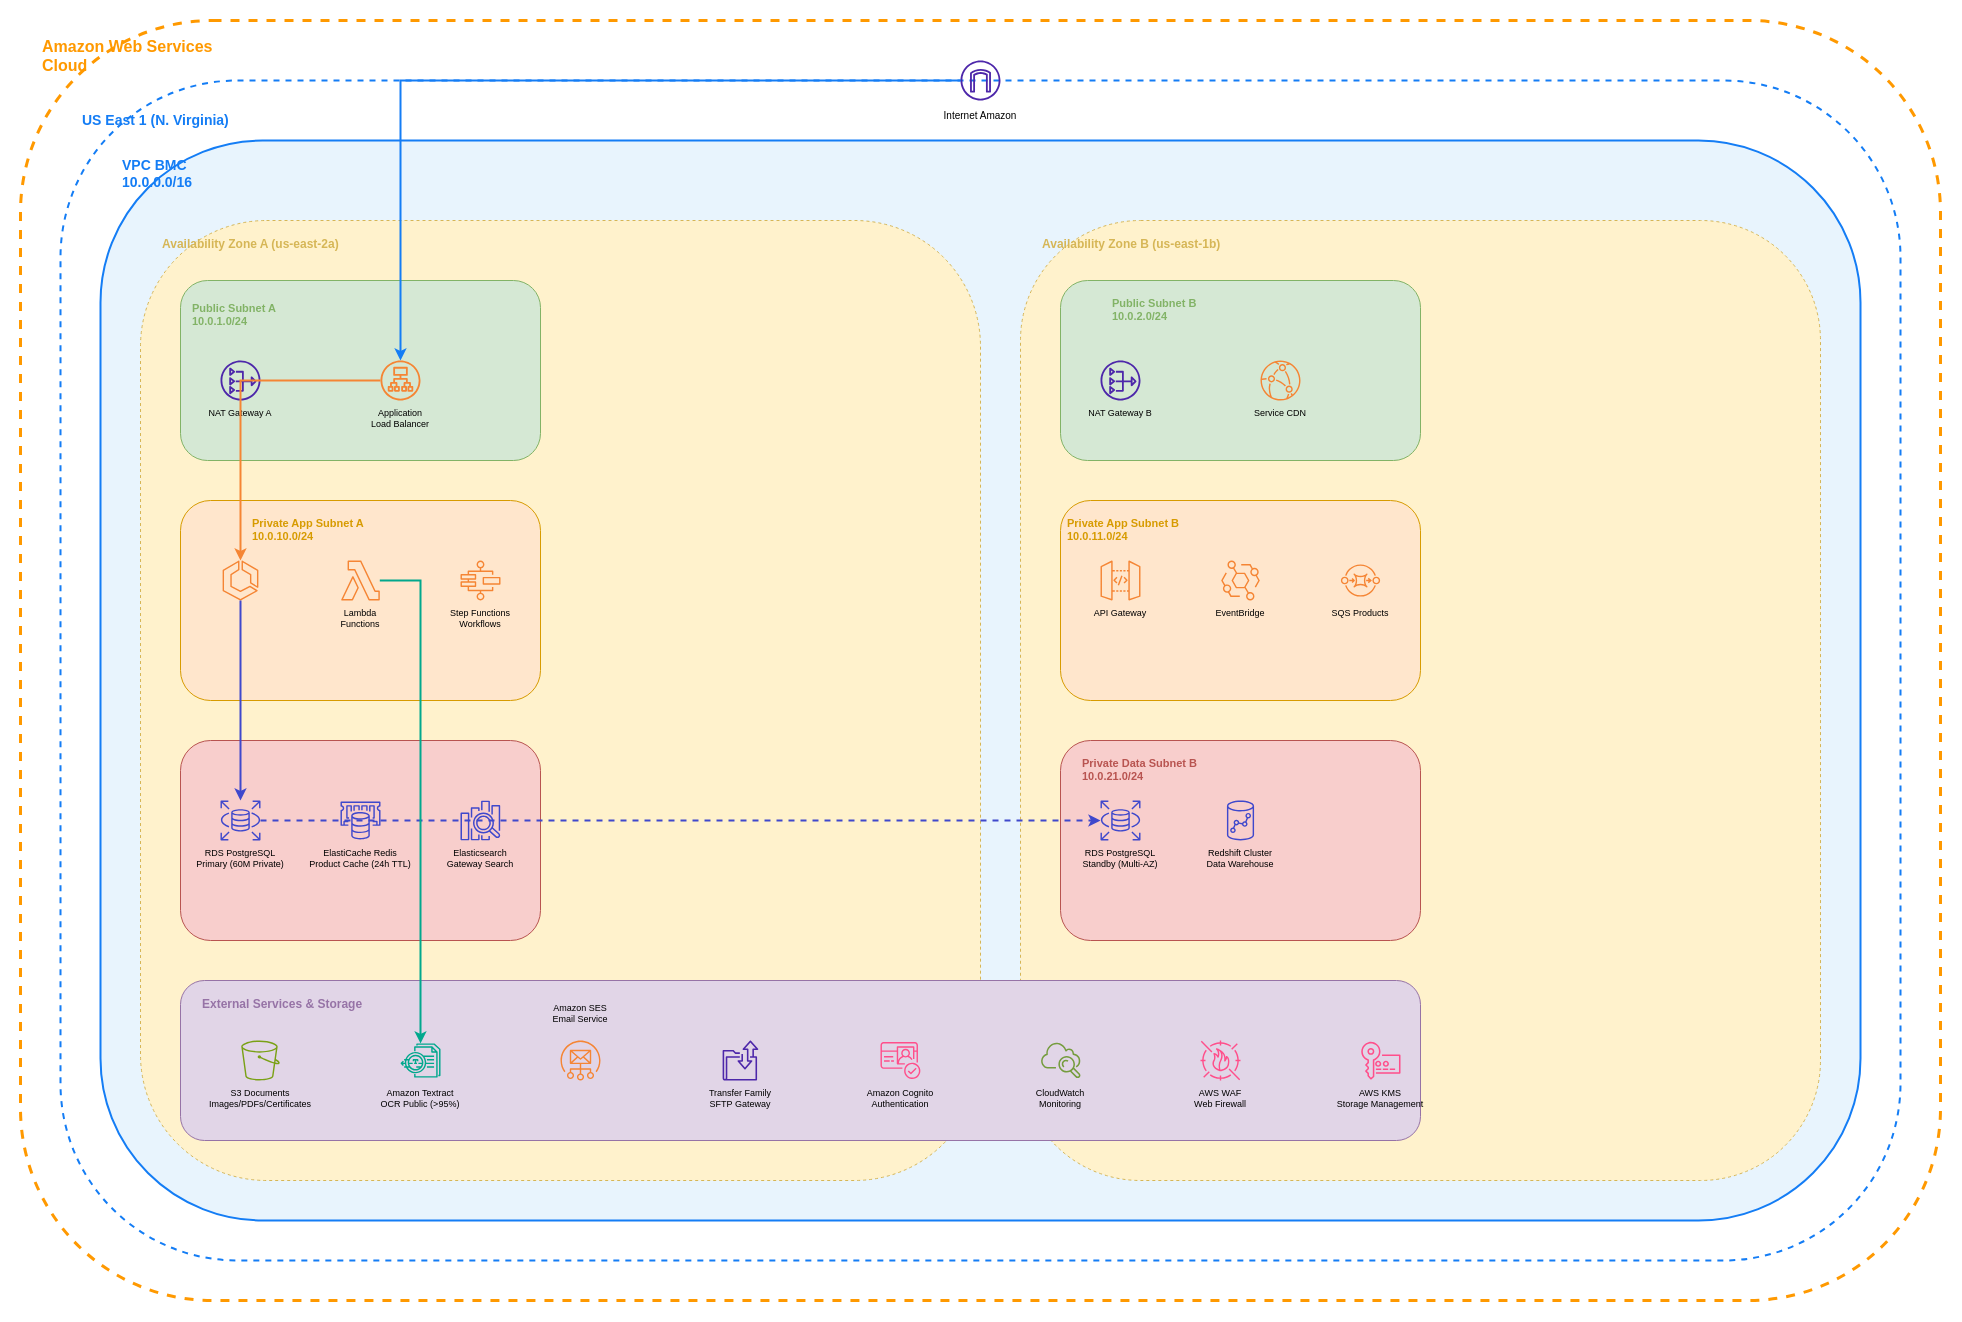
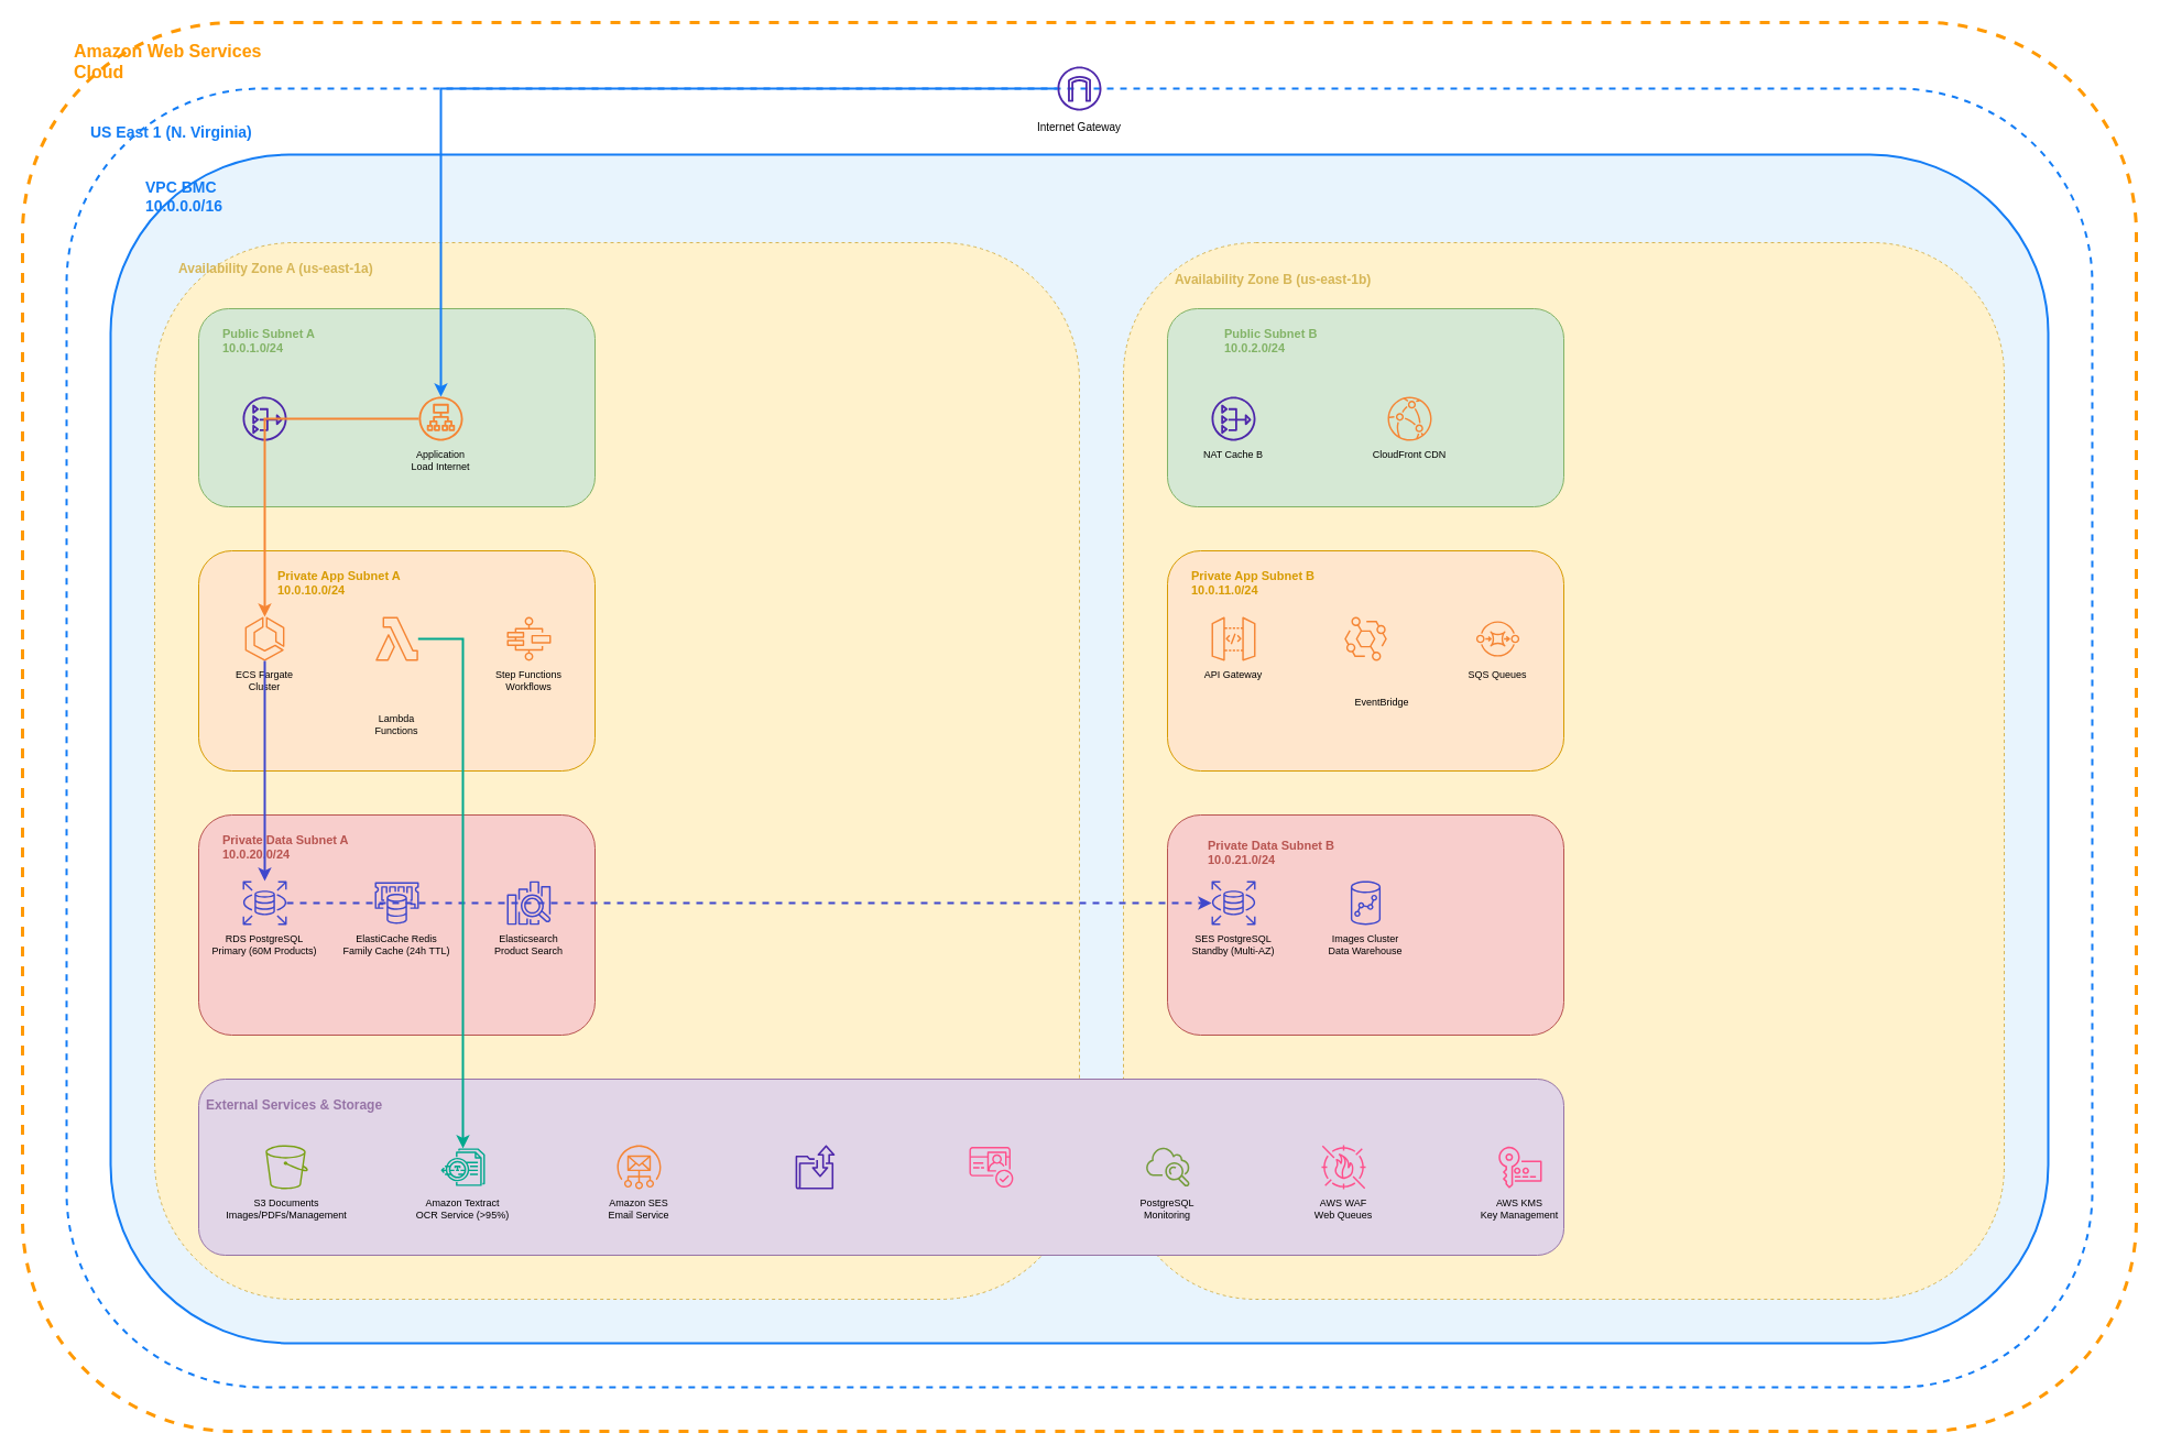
- <mxCell id="3" value="Amazon Web Services Cloud" style="text;html=1;strokeColor=none;fillColor=none;align=left;verticalAlign=top;whiteSpace=wrap;rounded=0;fontSize=16;fontStyle=1;fontColor=#FF9900;" vertex="1" parent="1"><mxGeometry x="40" y="30" width="200" height="30" as="geometry" /></mxCell>
+ <mxCell id="3" value="Amazon Web Services Cloud" style="text;html=1;strokeColor=none;fillColor=none;align=left;verticalAlign=top;whiteSpace=wrap;rounded=0;fontSize=16;fontStyle=1;fontColor=#FF9900;" vertex="1" parent="1"><mxGeometry x="65" y="30" width="200" height="30" as="geometry" /></mxCell>
- <mxCell id="9" value="Internet Amazon" style="text;html=1;strokeColor=none;fillColor=none;align=center;verticalAlign=middle;whiteSpace=wrap;rounded=0;fontSize=10;" vertex="1" parent="1"><mxGeometry x="920" y="105" width="120" height="20" as="geometry" /></mxCell>
+ <mxCell id="9" value="Internet Gateway" style="text;html=1;strokeColor=none;fillColor=none;align=center;verticalAlign=middle;whiteSpace=wrap;rounded=0;fontSize=10;" vertex="1" parent="1"><mxGeometry x="920" y="105" width="120" height="20" as="geometry" /></mxCell>
- <mxCell id="7" value="VPC BMC&#10;10.0.0.0/16" style="text;html=1;strokeColor=none;fillColor=none;align=left;verticalAlign=top;whiteSpace=wrap;rounded=0;fontSize=14;fontStyle=1;fontColor=#147DF5;" vertex="1" parent="1"><mxGeometry x="120" y="150" width="120" height="40" as="geometry" /></mxCell>
+ <mxCell id="7" value="VPC BMC&#10;10.0.0.0/16" style="text;html=1;strokeColor=none;fillColor=none;align=left;verticalAlign=top;whiteSpace=wrap;rounded=0;fontSize=14;fontStyle=1;fontColor=#147DF5;" vertex="1" parent="1"><mxGeometry x="130" y="155" width="120" height="40" as="geometry" /></mxCell>
- <mxCell id="13" value="Availability Zone B (us-east-1b)" style="text;html=1;strokeColor=none;fillColor=none;align=left;verticalAlign=top;whiteSpace=wrap;rounded=0;fontSize=12;fontStyle=1;fontColor=#D6B656;" vertex="1" parent="1"><mxGeometry x="1040" y="230" width="200" height="25" as="geometry" /></mxCell>
+ <mxCell id="13" value="Availability Zone B (us-east-1b)" style="text;html=1;strokeColor=none;fillColor=none;align=left;verticalAlign=top;whiteSpace=wrap;rounded=0;fontSize=12;fontStyle=1;fontColor=#D6B656;" vertex="1" parent="1"><mxGeometry x="1065" y="240" width="200" height="25" as="geometry" /></mxCell>
- <mxCell id="11" value="Availability Zone A (us-east-2a)" style="text;html=1;strokeColor=none;fillColor=none;align=left;verticalAlign=top;whiteSpace=wrap;rounded=0;fontSize=12;fontStyle=1;fontColor=#D6B656;" vertex="1" parent="1"><mxGeometry x="160" y="230" width="200" height="25" as="geometry" /></mxCell>
+ <mxCell id="11" value="Availability Zone A (us-east-1a)" style="text;html=1;strokeColor=none;fillColor=none;align=left;verticalAlign=top;whiteSpace=wrap;rounded=0;fontSize=12;fontStyle=1;fontColor=#D6B656;" vertex="1" parent="1"><mxGeometry x="160" y="230" width="200" height="25" as="geometry" /></mxCell>
- <mxCell id="15" value="Public Subnet A&#10;10.0.1.0/24" style="text;html=1;strokeColor=none;fillColor=none;align=left;verticalAlign=top;whiteSpace=wrap;rounded=0;fontSize=11;fontStyle=1;fontColor=#82B366;" vertex="1" parent="1"><mxGeometry x="190" y="295" width="120" height="35" as="geometry" /></mxCell>
+ <mxCell id="15" value="Public Subnet A&#10;10.0.1.0/24" style="text;html=1;strokeColor=none;fillColor=none;align=left;verticalAlign=top;whiteSpace=wrap;rounded=0;fontSize=11;fontStyle=1;fontColor=#82B366;" vertex="1" parent="1"><mxGeometry x="200" y="290" width="120" height="35" as="geometry" /></mxCell>
- <mxCell id="19" value="NAT Gateway A" style="text;html=1;strokeColor=none;fillColor=none;align=center;verticalAlign=middle;whiteSpace=wrap;rounded=0;fontSize=9;" vertex="1" parent="1"><mxGeometry x="180" y="405" width="120" height="15" as="geometry" /></mxCell>
- <mxCell id="21" value="NAT Gateway B" style="text;html=1;strokeColor=none;fillColor=none;align=center;verticalAlign=middle;whiteSpace=wrap;rounded=0;fontSize=9;" vertex="1" parent="1"><mxGeometry x="1060" y="405" width="120" height="15" as="geometry" /></mxCell>
+ <mxCell id="21" value="NAT Cache B" style="text;html=1;strokeColor=none;fillColor=none;align=center;verticalAlign=middle;whiteSpace=wrap;rounded=0;fontSize=9;" vertex="1" parent="1"><mxGeometry x="1060" y="405" width="120" height="15" as="geometry" /></mxCell>
- <mxCell id="25" value="Service CDN" style="text;html=1;strokeColor=none;fillColor=none;align=center;verticalAlign=middle;whiteSpace=wrap;rounded=0;fontSize=9;" vertex="1" parent="1"><mxGeometry x="1220" y="405" width="120" height="15" as="geometry" /></mxCell>
+ <mxCell id="25" value="CloudFront CDN" style="text;html=1;strokeColor=none;fillColor=none;align=center;verticalAlign=middle;whiteSpace=wrap;rounded=0;fontSize=9;" vertex="1" parent="1"><mxGeometry x="1220" y="405" width="120" height="15" as="geometry" /></mxCell>
- <mxCell id="23" value="Application&#10;Load Balancer" style="text;html=1;strokeColor=none;fillColor=none;align=center;verticalAlign=middle;whiteSpace=wrap;rounded=0;fontSize=9;" vertex="1" parent="1"><mxGeometry x="340" y="405" width="120" height="25" as="geometry" /></mxCell>
+ <mxCell id="23" value="Application&#10;Load Internet" style="text;html=1;strokeColor=none;fillColor=none;align=center;verticalAlign=middle;whiteSpace=wrap;rounded=0;fontSize=9;" vertex="1" parent="1"><mxGeometry x="340" y="405" width="120" height="25" as="geometry" /></mxCell>
- <mxCell id="29" value="Private App Subnet B&#10;10.0.11.0/24" style="text;html=1;strokeColor=none;fillColor=none;align=left;verticalAlign=top;whiteSpace=wrap;rounded=0;fontSize=11;fontStyle=1;fontColor=#D79B00;" vertex="1" parent="1"><mxGeometry x="1065" y="510" width="140" height="35" as="geometry" /></mxCell>
+ <mxCell id="29" value="Private App Subnet B&#10;10.0.11.0/24" style="text;html=1;strokeColor=none;fillColor=none;align=left;verticalAlign=top;whiteSpace=wrap;rounded=0;fontSize=11;fontStyle=1;fontColor=#D79B00;" vertex="1" parent="1"><mxGeometry x="1080" y="510" width="140" height="35" as="geometry" /></mxCell>
- <mxCell id="39" value="EventBridge" style="text;html=1;strokeColor=none;fillColor=none;align=center;verticalAlign=middle;whiteSpace=wrap;rounded=0;fontSize=9;" vertex="1" parent="1"><mxGeometry x="1180" y="605" width="120" height="15" as="geometry" /></mxCell>
+ <mxCell id="39" value="EventBridge" style="text;html=1;strokeColor=none;fillColor=none;align=center;verticalAlign=middle;whiteSpace=wrap;rounded=0;fontSize=9;" vertex="1" parent="1"><mxGeometry x="1195" y="630" width="120" height="15" as="geometry" /></mxCell>
- <mxCell id="41" value="SQS Products" style="text;html=1;strokeColor=none;fillColor=none;align=center;verticalAlign=middle;whiteSpace=wrap;rounded=0;fontSize=9;" vertex="1" parent="1"><mxGeometry x="1300" y="605" width="120" height="15" as="geometry" /></mxCell>
+ <mxCell id="41" value="SQS Queues" style="text;html=1;strokeColor=none;fillColor=none;align=center;verticalAlign=middle;whiteSpace=wrap;rounded=0;fontSize=9;" vertex="1" parent="1"><mxGeometry x="1300" y="605" width="120" height="15" as="geometry" /></mxCell>
+ <mxCell id="31" value="ECS Fargate&#10;Cluster" style="text;html=1;strokeColor=none;fillColor=none;align=center;verticalAlign=middle;whiteSpace=wrap;rounded=0;fontSize=9;" vertex="1" parent="1"><mxGeometry x="180" y="605" width="120" height="25" as="geometry" /></mxCell>
- <mxCell id="33" value="Lambda&#10;Functions" style="text;html=1;strokeColor=none;fillColor=none;align=center;verticalAlign=middle;whiteSpace=wrap;rounded=0;fontSize=9;" vertex="1" parent="1"><mxGeometry x="300" y="605" width="120" height="25" as="geometry" /></mxCell>
+ <mxCell id="33" value="Lambda&#10;Functions" style="text;html=1;strokeColor=none;fillColor=none;align=center;verticalAlign=middle;whiteSpace=wrap;rounded=0;fontSize=9;" vertex="1" parent="1"><mxGeometry x="300" y="645" width="120" height="25" as="geometry" /></mxCell>
+ <mxCell id="43" value="Private Data Subnet A&#10;10.0.20.0/24" style="text;html=1;strokeColor=none;fillColor=none;align=left;verticalAlign=top;whiteSpace=wrap;rounded=0;fontSize=11;fontStyle=1;fontColor=#B85450;" vertex="1" parent="1"><mxGeometry x="200" y="750" width="140" height="35" as="geometry" /></mxCell>
- <mxCell id="45" value="Private Data Subnet B&#10;10.0.21.0/24" style="text;html=1;strokeColor=none;fillColor=none;align=left;verticalAlign=top;whiteSpace=wrap;rounded=0;fontSize=11;fontStyle=1;fontColor=#B85450;" vertex="1" parent="1"><mxGeometry x="1080" y="750" width="140" height="35" as="geometry" /></mxCell>
+ <mxCell id="45" value="Private Data Subnet B&#10;10.0.21.0/24" style="text;html=1;strokeColor=none;fillColor=none;align=left;verticalAlign=top;whiteSpace=wrap;rounded=0;fontSize=11;fontStyle=1;fontColor=#B85450;" vertex="1" parent="1"><mxGeometry x="1095" y="755" width="140" height="35" as="geometry" /></mxCell>
- <mxCell id="47" value="RDS PostgreSQL&#10;Primary (60M Private)" style="text;html=1;strokeColor=none;fillColor=none;align=center;verticalAlign=middle;whiteSpace=wrap;rounded=0;fontSize=9;" vertex="1" parent="1"><mxGeometry x="160" y="845" width="160" height="25" as="geometry" /></mxCell>
+ <mxCell id="47" value="RDS PostgreSQL&#10;Primary (60M Products)" style="text;html=1;strokeColor=none;fillColor=none;align=center;verticalAlign=middle;whiteSpace=wrap;rounded=0;fontSize=9;" vertex="1" parent="1"><mxGeometry x="160" y="845" width="160" height="25" as="geometry" /></mxCell>
- <mxCell id="51" value="ElastiCache Redis&#10;Product Cache (24h TTL)" style="text;html=1;strokeColor=none;fillColor=none;align=center;verticalAlign=middle;whiteSpace=wrap;rounded=0;fontSize=9;" vertex="1" parent="1"><mxGeometry x="280" y="845" width="160" height="25" as="geometry" /></mxCell>
+ <mxCell id="51" value="ElastiCache Redis&#10;Family Cache (24h TTL)" style="text;html=1;strokeColor=none;fillColor=none;align=center;verticalAlign=middle;whiteSpace=wrap;rounded=0;fontSize=9;" vertex="1" parent="1"><mxGeometry x="280" y="845" width="160" height="25" as="geometry" /></mxCell>
- <mxCell id="55" value="Elasticsearch&#10;Gateway Search" style="text;html=1;strokeColor=none;fillColor=none;align=center;verticalAlign=middle;whiteSpace=wrap;rounded=0;fontSize=9;" vertex="1" parent="1"><mxGeometry x="400" y="845" width="160" height="25" as="geometry" /></mxCell>
+ <mxCell id="55" value="Elasticsearch&#10;Product Search" style="text;html=1;strokeColor=none;fillColor=none;align=center;verticalAlign=middle;whiteSpace=wrap;rounded=0;fontSize=9;" vertex="1" parent="1"><mxGeometry x="400" y="845" width="160" height="25" as="geometry" /></mxCell>
- <mxCell id="49" value="RDS PostgreSQL&#10;Standby (Multi-AZ)" style="text;html=1;strokeColor=none;fillColor=none;align=center;verticalAlign=middle;whiteSpace=wrap;rounded=0;fontSize=9;" vertex="1" parent="1"><mxGeometry x="1040" y="845" width="160" height="25" as="geometry" /></mxCell>
+ <mxCell id="49" value="SES PostgreSQL&#10;Standby (Multi-AZ)" style="text;html=1;strokeColor=none;fillColor=none;align=center;verticalAlign=middle;whiteSpace=wrap;rounded=0;fontSize=9;" vertex="1" parent="1"><mxGeometry x="1040" y="845" width="160" height="25" as="geometry" /></mxCell>
- <mxCell id="53" value="Redshift Cluster&#10;Data Warehouse" style="text;html=1;strokeColor=none;fillColor=none;align=center;verticalAlign=middle;whiteSpace=wrap;rounded=0;fontSize=9;" vertex="1" parent="1"><mxGeometry x="1160" y="845" width="160" height="25" as="geometry" /></mxCell>
+ <mxCell id="53" value="Images Cluster&#10;Data Warehouse" style="text;html=1;strokeColor=none;fillColor=none;align=center;verticalAlign=middle;whiteSpace=wrap;rounded=0;fontSize=9;" vertex="1" parent="1"><mxGeometry x="1160" y="845" width="160" height="25" as="geometry" /></mxCell>
- <mxCell id="57" value="External Services &amp; Storage" style="text;html=1;strokeColor=none;fillColor=none;align=left;verticalAlign=top;whiteSpace=wrap;rounded=0;fontSize=12;fontStyle=1;fontColor=#9673A6;" vertex="1" parent="1"><mxGeometry x="200" y="990" width="180" height="25" as="geometry" /></mxCell>
+ <mxCell id="57" value="External Services &amp; Storage" style="text;html=1;strokeColor=none;fillColor=none;align=left;verticalAlign=top;whiteSpace=wrap;rounded=0;fontSize=12;fontStyle=1;fontColor=#9673A6;" vertex="1" parent="1"><mxGeometry x="185" y="990" width="180" height="25" as="geometry" /></mxCell>
- <mxCell id="63" value="Amazon SES&#10;Email Service" style="text;html=1;strokeColor=none;fillColor=none;align=center;verticalAlign=middle;whiteSpace=wrap;rounded=0;fontSize=9;" vertex="1" parent="1"><mxGeometry x="500" y="1000" width="160" height="25" as="geometry" /></mxCell>
+ <mxCell id="63" value="Amazon SES&#10;Email Service" style="text;html=1;strokeColor=none;fillColor=none;align=center;verticalAlign=middle;whiteSpace=wrap;rounded=0;fontSize=9;" vertex="1" parent="1"><mxGeometry x="500" y="1085" width="160" height="25" as="geometry" /></mxCell>
- <mxCell id="65" value="Transfer Family&#10;SFTP Gateway" style="text;html=1;strokeColor=none;fillColor=none;align=center;verticalAlign=middle;whiteSpace=wrap;rounded=0;fontSize=9;" vertex="1" parent="1"><mxGeometry x="660" y="1085" width="160" height="25" as="geometry" /></mxCell>
- <mxCell id="67" value="Amazon Cognito&#10;Authentication" style="text;html=1;strokeColor=none;fillColor=none;align=center;verticalAlign=middle;whiteSpace=wrap;rounded=0;fontSize=9;" vertex="1" parent="1"><mxGeometry x="820" y="1085" width="160" height="25" as="geometry" /></mxCell>
- <mxCell id="59" value="S3 Documents&#10;Images/PDFs/Certificates" style="text;html=1;strokeColor=none;fillColor=none;align=center;verticalAlign=middle;whiteSpace=wrap;rounded=0;fontSize=9;" vertex="1" parent="1"><mxGeometry x="180" y="1085" width="160" height="25" as="geometry" /></mxCell>
+ <mxCell id="59" value="S3 Documents&#10;Images/PDFs/Management" style="text;html=1;strokeColor=none;fillColor=none;align=center;verticalAlign=middle;whiteSpace=wrap;rounded=0;fontSize=9;" vertex="1" parent="1"><mxGeometry x="180" y="1085" width="160" height="25" as="geometry" /></mxCell>
- <mxCell id="61" value="Amazon Textract&#10;OCR Public (&gt;95%)" style="text;html=1;strokeColor=none;fillColor=none;align=center;verticalAlign=middle;whiteSpace=wrap;rounded=0;fontSize=9;" vertex="1" parent="1"><mxGeometry x="340" y="1085" width="160" height="25" as="geometry" /></mxCell>
+ <mxCell id="61" value="Amazon Textract&#10;OCR Service (&gt;95%)" style="text;html=1;strokeColor=none;fillColor=none;align=center;verticalAlign=middle;whiteSpace=wrap;rounded=0;fontSize=9;" vertex="1" parent="1"><mxGeometry x="340" y="1085" width="160" height="25" as="geometry" /></mxCell>
- <mxCell id="69" value="CloudWatch&#10;Monitoring" style="text;html=1;strokeColor=none;fillColor=none;align=center;verticalAlign=middle;whiteSpace=wrap;rounded=0;fontSize=9;" vertex="1" parent="1"><mxGeometry x="980" y="1085" width="160" height="25" as="geometry" /></mxCell>
+ <mxCell id="69" value="PostgreSQL&#10;Monitoring" style="text;html=1;strokeColor=none;fillColor=none;align=center;verticalAlign=middle;whiteSpace=wrap;rounded=0;fontSize=9;" vertex="1" parent="1"><mxGeometry x="980" y="1085" width="160" height="25" as="geometry" /></mxCell>
- <mxCell id="71" value="AWS WAF&#10;Web Firewall" style="text;html=1;strokeColor=none;fillColor=none;align=center;verticalAlign=middle;whiteSpace=wrap;rounded=0;fontSize=9;" vertex="1" parent="1"><mxGeometry x="1140" y="1085" width="160" height="25" as="geometry" /></mxCell>
+ <mxCell id="71" value="AWS WAF&#10;Web Queues" style="text;html=1;strokeColor=none;fillColor=none;align=center;verticalAlign=middle;whiteSpace=wrap;rounded=0;fontSize=9;" vertex="1" parent="1"><mxGeometry x="1140" y="1085" width="160" height="25" as="geometry" /></mxCell>
- <mxCell id="73" value="AWS KMS&#10;Storage Management" style="text;html=1;strokeColor=none;fillColor=none;align=center;verticalAlign=middle;whiteSpace=wrap;rounded=0;fontSize=9;" vertex="1" parent="1"><mxGeometry x="1300" y="1085" width="160" height="25" as="geometry" /></mxCell>
+ <mxCell id="73" value="AWS KMS&#10;Key Management" style="text;html=1;strokeColor=none;fillColor=none;align=center;verticalAlign=middle;whiteSpace=wrap;rounded=0;fontSize=9;" vertex="1" parent="1"><mxGeometry x="1300" y="1085" width="160" height="25" as="geometry" /></mxCell>
